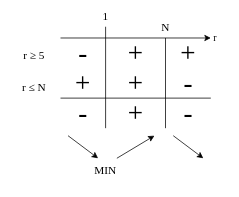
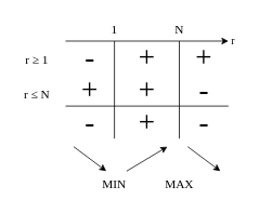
- <mxCell id="3" value="1" style="text;html=1;align=center;verticalAlign=middle;whiteSpace=wrap;rounded=0;fontFamily=DIN Alternate;fontSize=15;" vertex="1" parent="1"><mxGeometry x="130" y="5" width="20" height="30" as="geometry" /></mxCell>
+ <mxCell id="3" value="1" style="text;html=1;align=center;verticalAlign=middle;whiteSpace=wrap;rounded=0;fontFamily=DIN Alternate;fontSize=15;" vertex="1" parent="1"><mxGeometry x="130" y="20" width="20" height="30" as="geometry" /></mxCell>
- <mxCell id="23" value="r ≥ 5" style="text;html=1;align=center;verticalAlign=middle;whiteSpace=wrap;rounded=0;fontFamily=DIN Alternate;fontSize=15;" vertex="1" parent="1"><mxGeometry x="20" y="58" width="50" height="30" as="geometry" /></mxCell>
+ <mxCell id="23" value="r ≥ 1" style="text;html=1;align=center;verticalAlign=middle;whiteSpace=wrap;rounded=0;fontFamily=DIN Alternate;fontSize=15;" vertex="1" parent="1"><mxGeometry x="20" y="58" width="50" height="30" as="geometry" /></mxCell>
+ <mxCell id="22" value="MAX" style="text;html=1;align=center;verticalAlign=middle;whiteSpace=wrap;rounded=0;fontFamily=DIN Alternate;fontSize=15;" vertex="1" parent="1"><mxGeometry x="200" y="210" width="40" height="30" as="geometry" /></mxCell>
